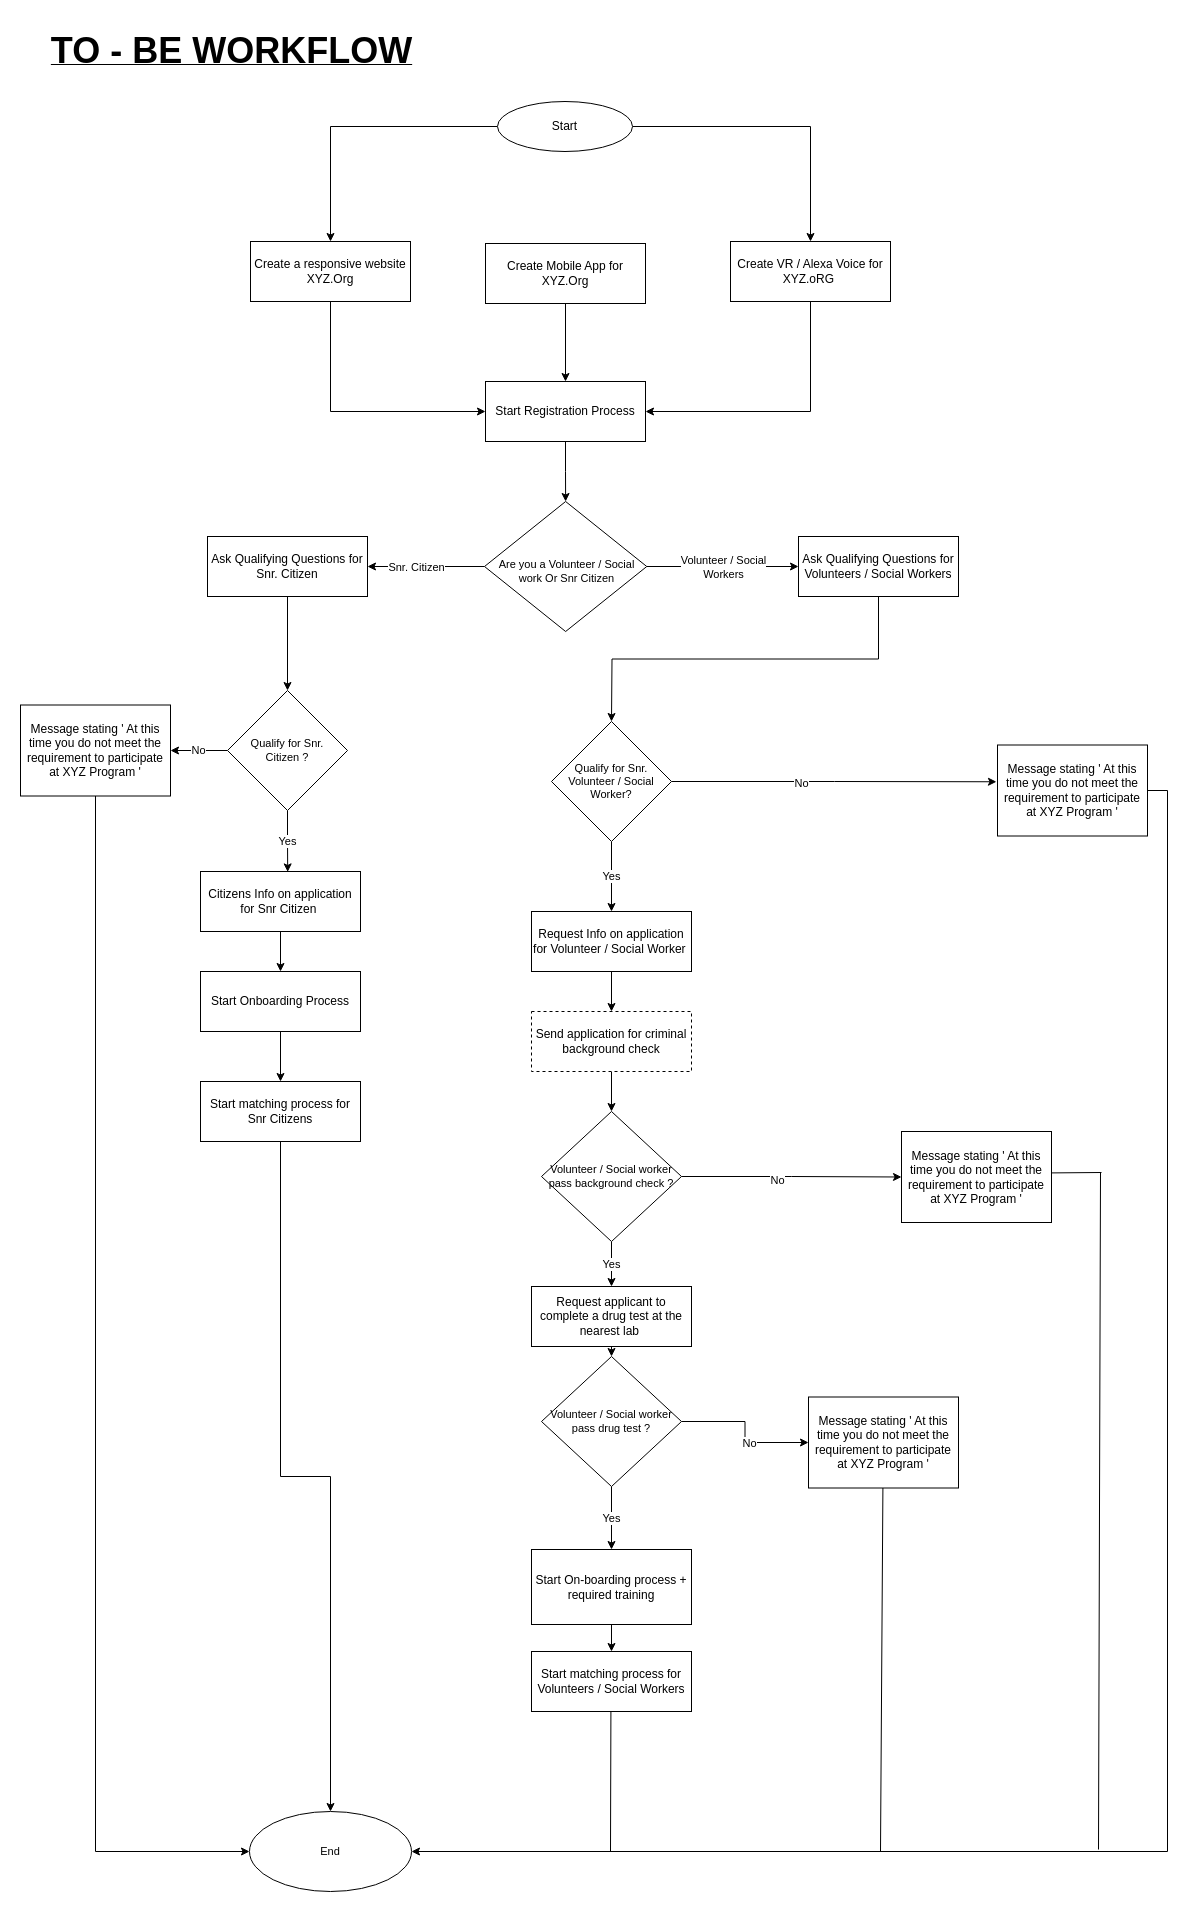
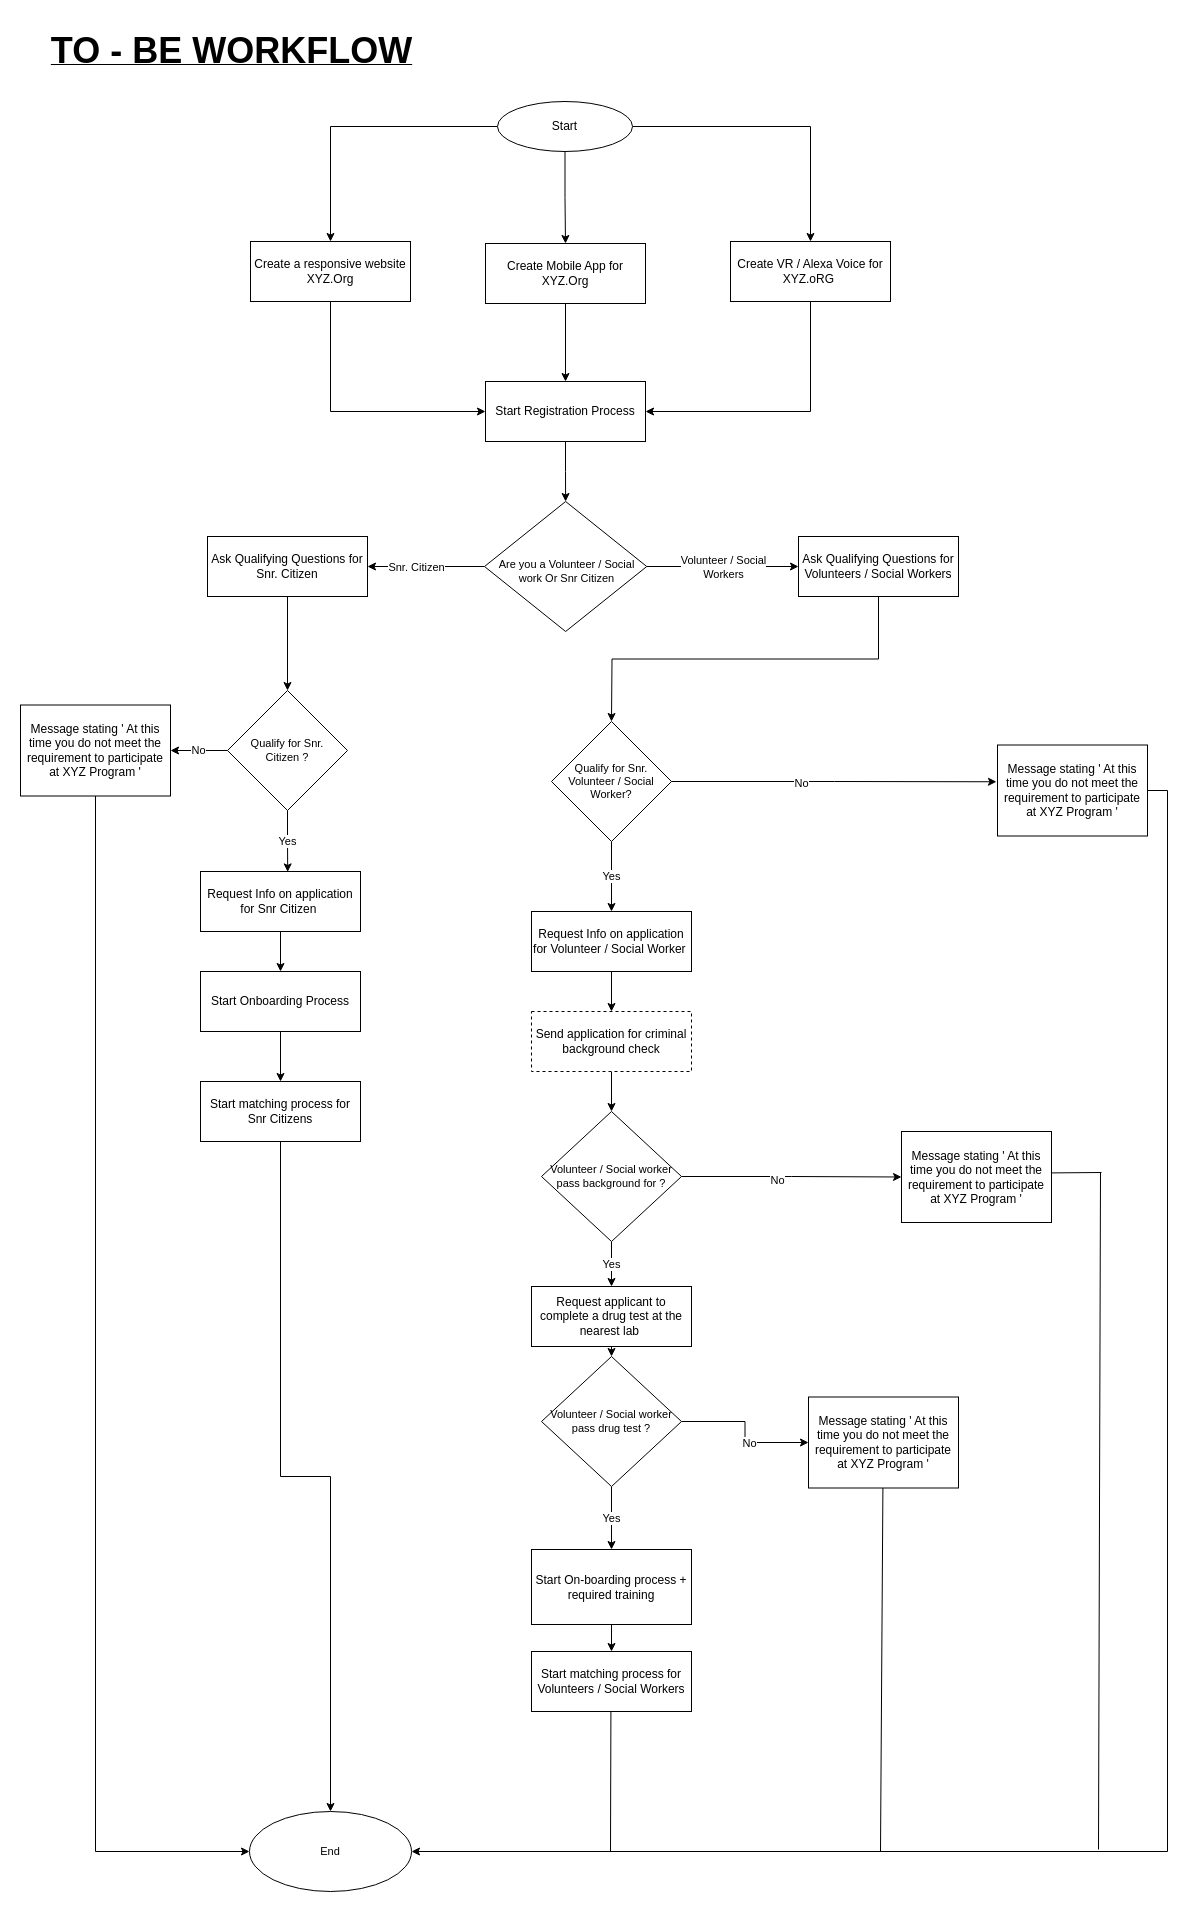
+ <mxCell id="10" value="" style="edgeStyle=orthogonalEdgeStyle;rounded=0;orthogonalLoop=1;jettySize=auto;html=1;" parent="1" source="11" target="5" edge="1"><mxGeometry relative="1" as="geometry" /></mxCell>
- <mxCell id="28" value="Citizens Info on application for Snr Citizen&amp;nbsp;" style="rounded=0;whiteSpace=wrap;html=1;" parent="1" vertex="1"><mxGeometry x="200" y="871" width="160" height="60" as="geometry" /></mxCell>
+ <mxCell id="28" value="Request Info on application for Snr Citizen&amp;nbsp;" style="rounded=0;whiteSpace=wrap;html=1;" parent="1" vertex="1"><mxGeometry x="200" y="871" width="160" height="60" as="geometry" /></mxCell>
- <mxCell id="48" value="Volunteer / Social worker pass background check ?" style="rhombus;whiteSpace=wrap;html=1;fontSize=11;" parent="1" vertex="1"><mxGeometry x="541" y="1111" width="140" height="130" as="geometry" /></mxCell>
+ <mxCell id="48" value="Volunteer / Social worker pass background for ?" style="rhombus;whiteSpace=wrap;html=1;fontSize=11;" parent="1" vertex="1"><mxGeometry x="541" y="1111" width="140" height="130" as="geometry" /></mxCell>
